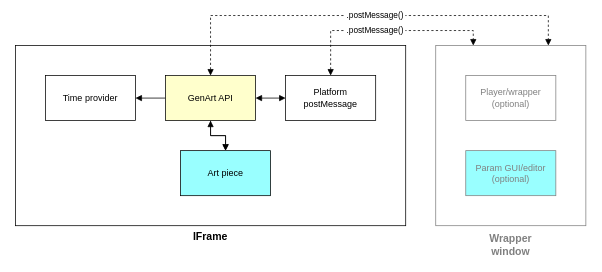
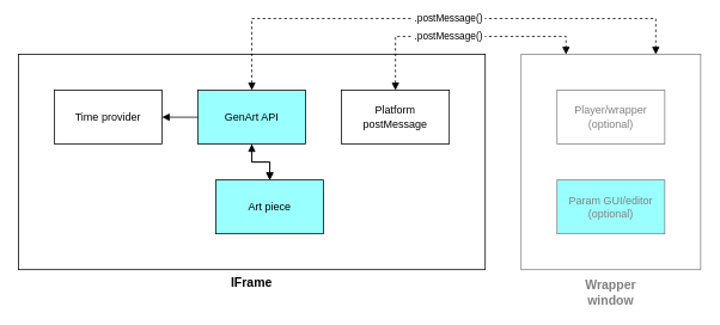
- <mxCell id="11" value="GenArt API" style="rounded=0;whiteSpace=wrap;html=1;fillColor=#FFFFCC;" vertex="1" parent="1"><mxGeometry x="220" y="100" width="120" height="60" as="geometry" /></mxCell>
+ <mxCell id="11" value="GenArt API" style="rounded=0;whiteSpace=wrap;html=1;fillColor=#99ffff;" vertex="1" parent="1"><mxGeometry x="220" y="100" width="120" height="60" as="geometry" /></mxCell>
- <mxCell id="7" style="edgeStyle=orthogonalEdgeStyle;rounded=0;orthogonalLoop=1;jettySize=auto;html=1;exitX=1;exitY=0.5;exitDx=0;exitDy=0;entryX=0;entryY=0.5;entryDx=0;entryDy=0;startArrow=block;startFill=1;endArrow=block;endFill=1;" edge="1" parent="1" source="11" target="14"><mxGeometry relative="1" as="geometry" /></mxCell>
